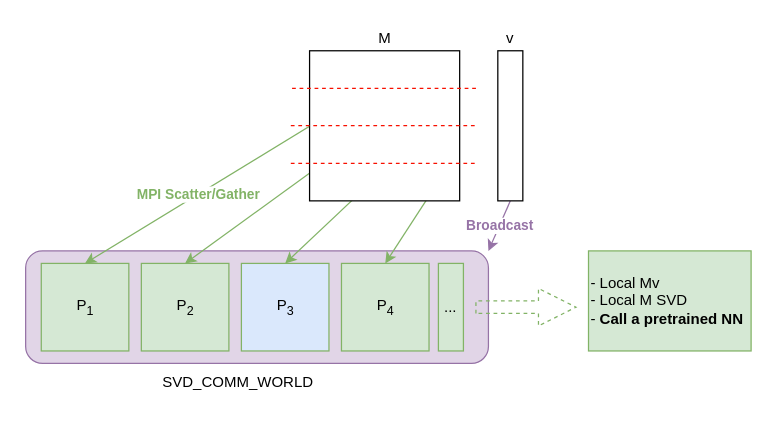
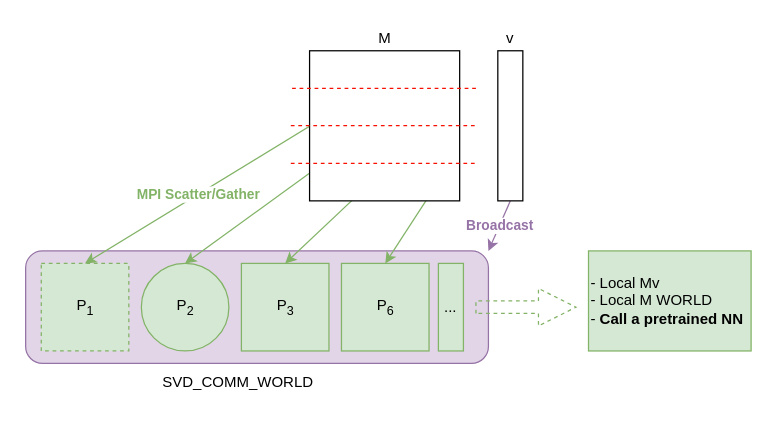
- <mxCell id="19" value="&lt;div&gt;- Local Mv&lt;/div&gt;&lt;div&gt;- Local M SVD&lt;/div&gt;&lt;div&gt;-&lt;b&gt; Call a pretrained NN&lt;/b&gt;&lt;br&gt;&lt;/div&gt;" style="rounded=0;whiteSpace=wrap;html=1;fillColor=#d5e8d4;strokeColor=#82b366;align=left;" vertex="1" parent="18"><mxGeometry y="20" width="130" height="80" as="geometry" /></mxCell>
+ <mxCell id="19" value="&lt;div&gt;- Local Mv&lt;/div&gt;&lt;div&gt;- Local M WORLD&lt;/div&gt;&lt;div&gt;-&lt;b&gt; Call a pretrained NN&lt;/b&gt;&lt;br&gt;&lt;/div&gt;" style="rounded=0;whiteSpace=wrap;html=1;fillColor=#d5e8d4;strokeColor=#82b366;align=left;" vertex="1" parent="18"><mxGeometry y="20" width="130" height="80" as="geometry" /></mxCell>
- <mxCell id="8" value="P&lt;sub&gt;1&lt;/sub&gt;" style="whiteSpace=wrap;html=1;aspect=fixed;fillColor=#d5e8d4;strokeColor=#82b366;" vertex="1" parent="7"><mxGeometry width="70" height="70" as="geometry" /></mxCell>
+ <mxCell id="8" value="P&lt;sub&gt;1&lt;/sub&gt;" style="whiteSpace=wrap;html=1;aspect=fixed;fillColor=#d5e8d4;strokeColor=#82b366;dashed=1;" vertex="1" parent="7"><mxGeometry width="70" height="70" as="geometry" /></mxCell>
- <mxCell id="9" value="P&lt;sub&gt;2&lt;/sub&gt;" style="whiteSpace=wrap;html=1;aspect=fixed;fillColor=#d5e8d4;strokeColor=#82b366;" vertex="1" parent="7"><mxGeometry x="80" width="70" height="70" as="geometry" /></mxCell>
+ <mxCell id="9" value="P&lt;sub&gt;2&lt;/sub&gt;" style="ellipse;whiteSpace=wrap;html=1;aspect=fixed;fillColor=#d5e8d4;strokeColor=#82b366;" vertex="1" parent="7"><mxGeometry x="80" width="70" height="70" as="geometry" /></mxCell>
- <mxCell id="10" value="P&lt;sub&gt;3&lt;/sub&gt;" style="whiteSpace=wrap;html=1;aspect=fixed;fillColor=#dae8fc;strokeColor=#82b366;" vertex="1" parent="7"><mxGeometry x="160" width="70" height="70" as="geometry" /></mxCell>
+ <mxCell id="10" value="P&lt;sub&gt;3&lt;/sub&gt;" style="whiteSpace=wrap;html=1;aspect=fixed;fillColor=#d5e8d4;strokeColor=#82b366;" vertex="1" parent="7"><mxGeometry x="160" width="70" height="70" as="geometry" /></mxCell>
- <mxCell id="11" value="P&lt;sub&gt;4&lt;/sub&gt;" style="whiteSpace=wrap;html=1;aspect=fixed;fillColor=#d5e8d4;strokeColor=#82b366;" vertex="1" parent="7"><mxGeometry x="240" width="70" height="70" as="geometry" /></mxCell>
+ <mxCell id="11" value="P&lt;sub&gt;6&lt;/sub&gt;" style="whiteSpace=wrap;html=1;aspect=fixed;fillColor=#d5e8d4;strokeColor=#82b366;" vertex="1" parent="7"><mxGeometry x="240" width="70" height="70" as="geometry" /></mxCell>
